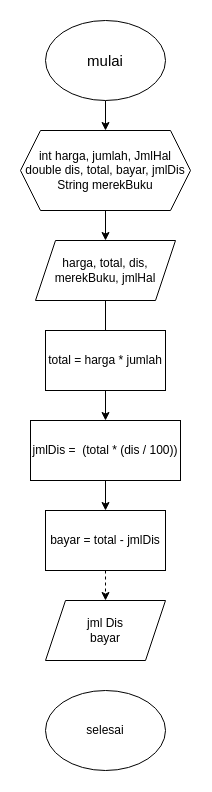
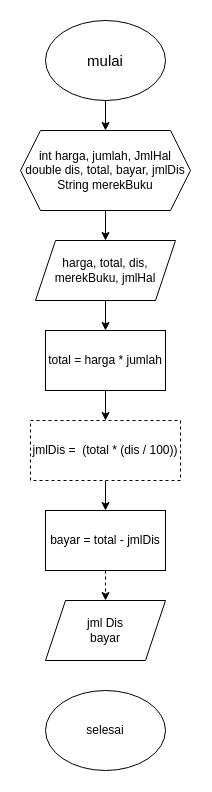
- <mxCell id="6" value="" style="edgeStyle=none;html=1;fontSize=15;endArrow=none;" edge="1" parent="1" source="7" target="9"><mxGeometry relative="1" as="geometry" /></mxCell>
+ <mxCell id="6" value="" style="edgeStyle=none;html=1;fontSize=15;" edge="1" parent="1" source="7" target="9"><mxGeometry relative="1" as="geometry" /></mxCell>
- <mxCell id="11" value="jmlDis =&amp;nbsp; (total * (dis / 100))" style="rounded=0;whiteSpace=wrap;html=1;" vertex="1" parent="1"><mxGeometry x="30" y="420" width="150" height="60" as="geometry" /></mxCell>
+ <mxCell id="11" value="jmlDis =&amp;nbsp; (total * (dis / 100))" style="rounded=0;whiteSpace=wrap;html=1;dashed=1;" vertex="1" parent="1"><mxGeometry x="30" y="420" width="150" height="60" as="geometry" /></mxCell>
